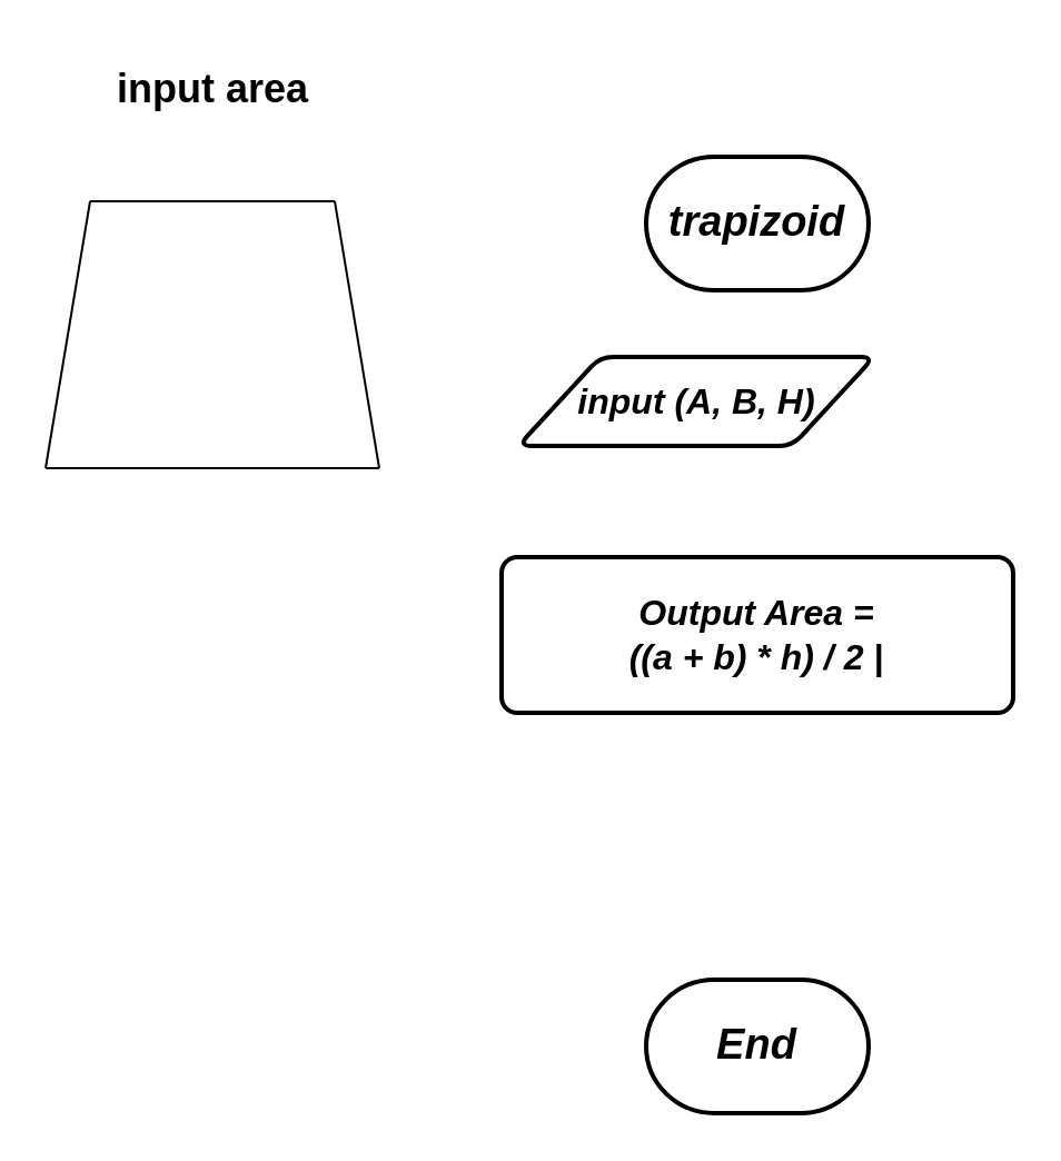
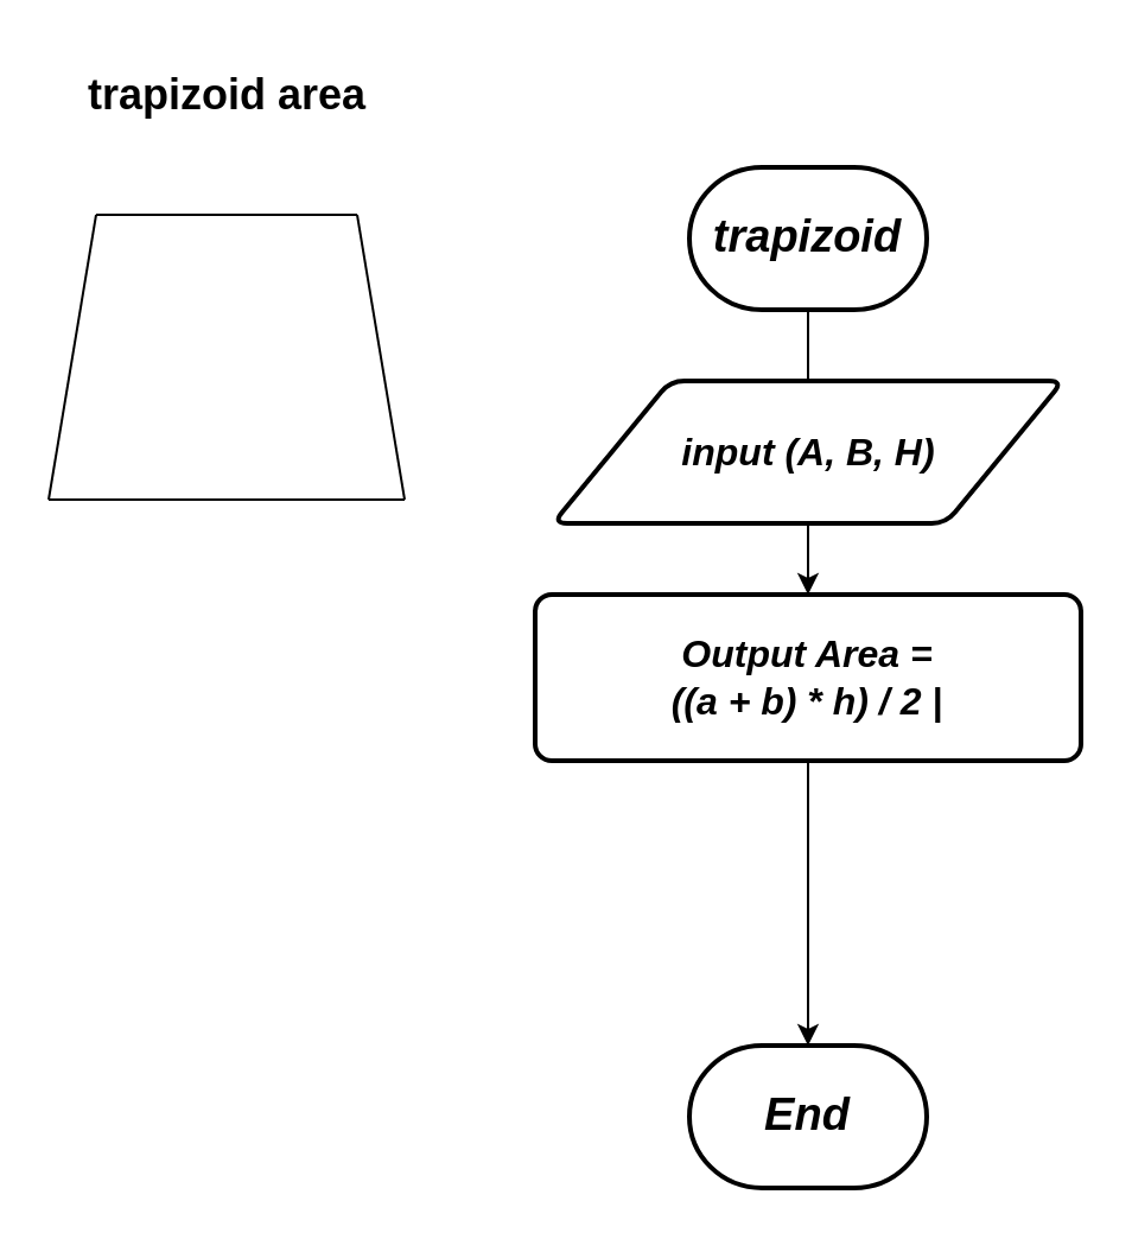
- <mxCell id="12" value="input area" style="text;html=1;align=center;verticalAlign=middle;resizable=0;points=[];autosize=1;strokeColor=none;fillColor=none;fontSize=18;fontStyle=1" vertex="1" parent="1"><mxGeometry x="30" y="20" width="130" height="40" as="geometry" /></mxCell>
+ <mxCell id="12" value="trapizoid area" style="text;html=1;align=center;verticalAlign=middle;resizable=0;points=[];autosize=1;strokeColor=none;fillColor=none;fontSize=18;fontStyle=1" vertex="1" parent="1"><mxGeometry x="30" y="20" width="130" height="40" as="geometry" /></mxCell>
+ <mxCell id="2" value="" style="edgeStyle=orthogonalEdgeStyle;rounded=0;orthogonalLoop=1;jettySize=auto;html=1;" edge="1" parent="1" source="3" target="6"><mxGeometry relative="1" as="geometry" /></mxCell>
- <mxCell id="4" value="input (A, B, H)" style="shape=parallelogram;html=1;strokeWidth=2;perimeter=parallelogramPerimeter;whiteSpace=wrap;rounded=1;arcSize=12;size=0.23;fontSize=16;fontStyle=3" vertex="1" parent="1"><mxGeometry x="232.5" y="160" width="160" height="40" as="geometry" /></mxCell>
+ <mxCell id="4" value="input (A, B, H)" style="shape=parallelogram;html=1;strokeWidth=2;perimeter=parallelogramPerimeter;whiteSpace=wrap;rounded=1;arcSize=12;size=0.23;fontSize=16;fontStyle=3" vertex="1" parent="1"><mxGeometry x="232.5" y="160" width="215" height="60" as="geometry" /></mxCell>
+ <mxCell id="5" value="" style="edgeStyle=orthogonalEdgeStyle;rounded=0;orthogonalLoop=1;jettySize=auto;html=1;" edge="1" parent="1" source="6" target="7"><mxGeometry relative="1" as="geometry" /></mxCell>
